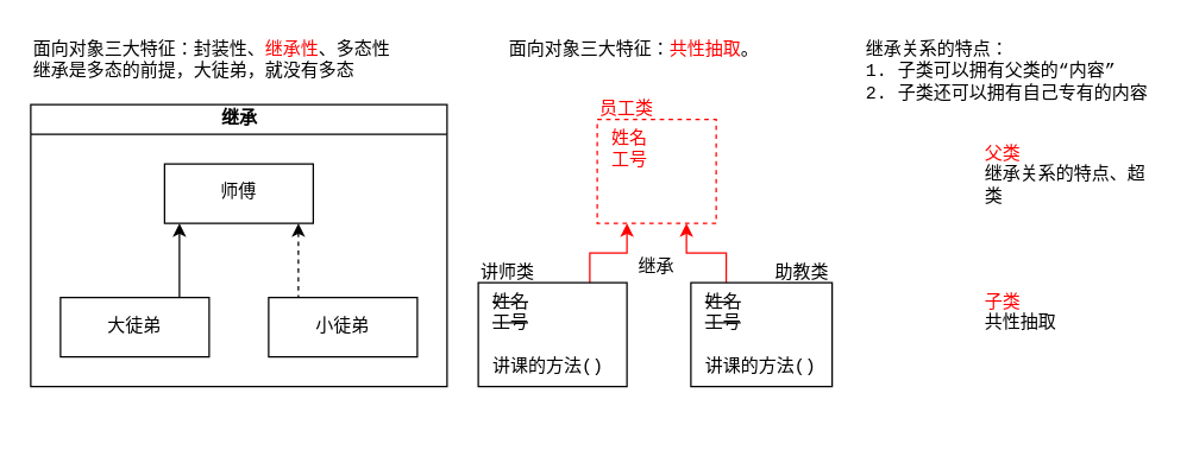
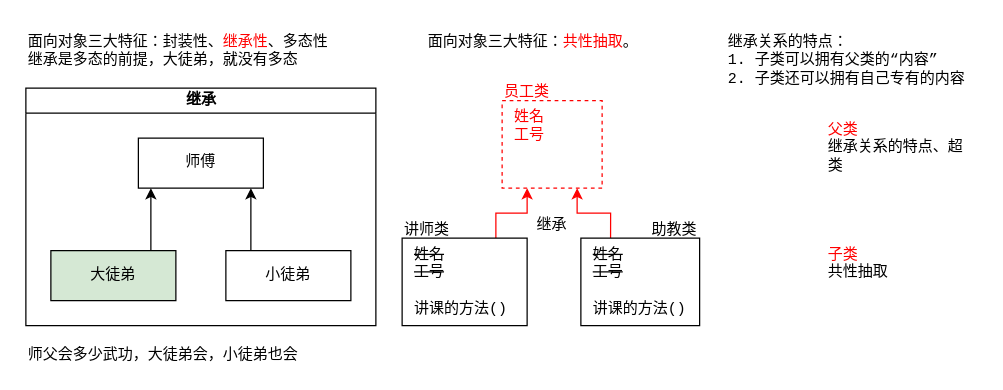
- <mxCell id="7" value="" style="edgeStyle=elbowEdgeStyle;elbow=vertical;html=1;rounded=0;endArrow=none;endFill=0;startArrow=classic;startFill=1;fontFamily=Courier New;dashed=1;" edge="1" parent="2" source="3" target="6"><mxGeometry relative="1" as="geometry"><Array as="points"><mxPoint x="180" y="90" /></Array></mxGeometry></mxCell>
+ <mxCell id="7" value="" style="edgeStyle=elbowEdgeStyle;elbow=vertical;html=1;rounded=0;endArrow=none;endFill=0;startArrow=classic;startFill=1;fontFamily=Courier New;" edge="1" parent="2" source="3" target="6"><mxGeometry relative="1" as="geometry"><Array as="points"><mxPoint x="180" y="90" /></Array></mxGeometry></mxCell>
- <mxCell id="4" value="大徒弟" style="whiteSpace=wrap;html=1;fontFamily=Courier New;" vertex="1" parent="2"><mxGeometry x="20" y="130" width="100" height="40" as="geometry" /></mxCell>
+ <mxCell id="4" value="大徒弟" style="whiteSpace=wrap;html=1;fontFamily=Courier New;fillColor=#d5e8d4;" vertex="1" parent="2"><mxGeometry x="20" y="130" width="100" height="40" as="geometry" /></mxCell>
+ <mxCell id="9" value="师父会多少武功，大徒弟会，小徒弟也会" style="text;html=1;strokeColor=none;fillColor=none;align=left;verticalAlign=top;whiteSpace=wrap;rounded=0;fontFamily=Courier New;" vertex="1" parent="1"><mxGeometry x="20" y="270" width="280" height="20" as="geometry" /></mxCell>
